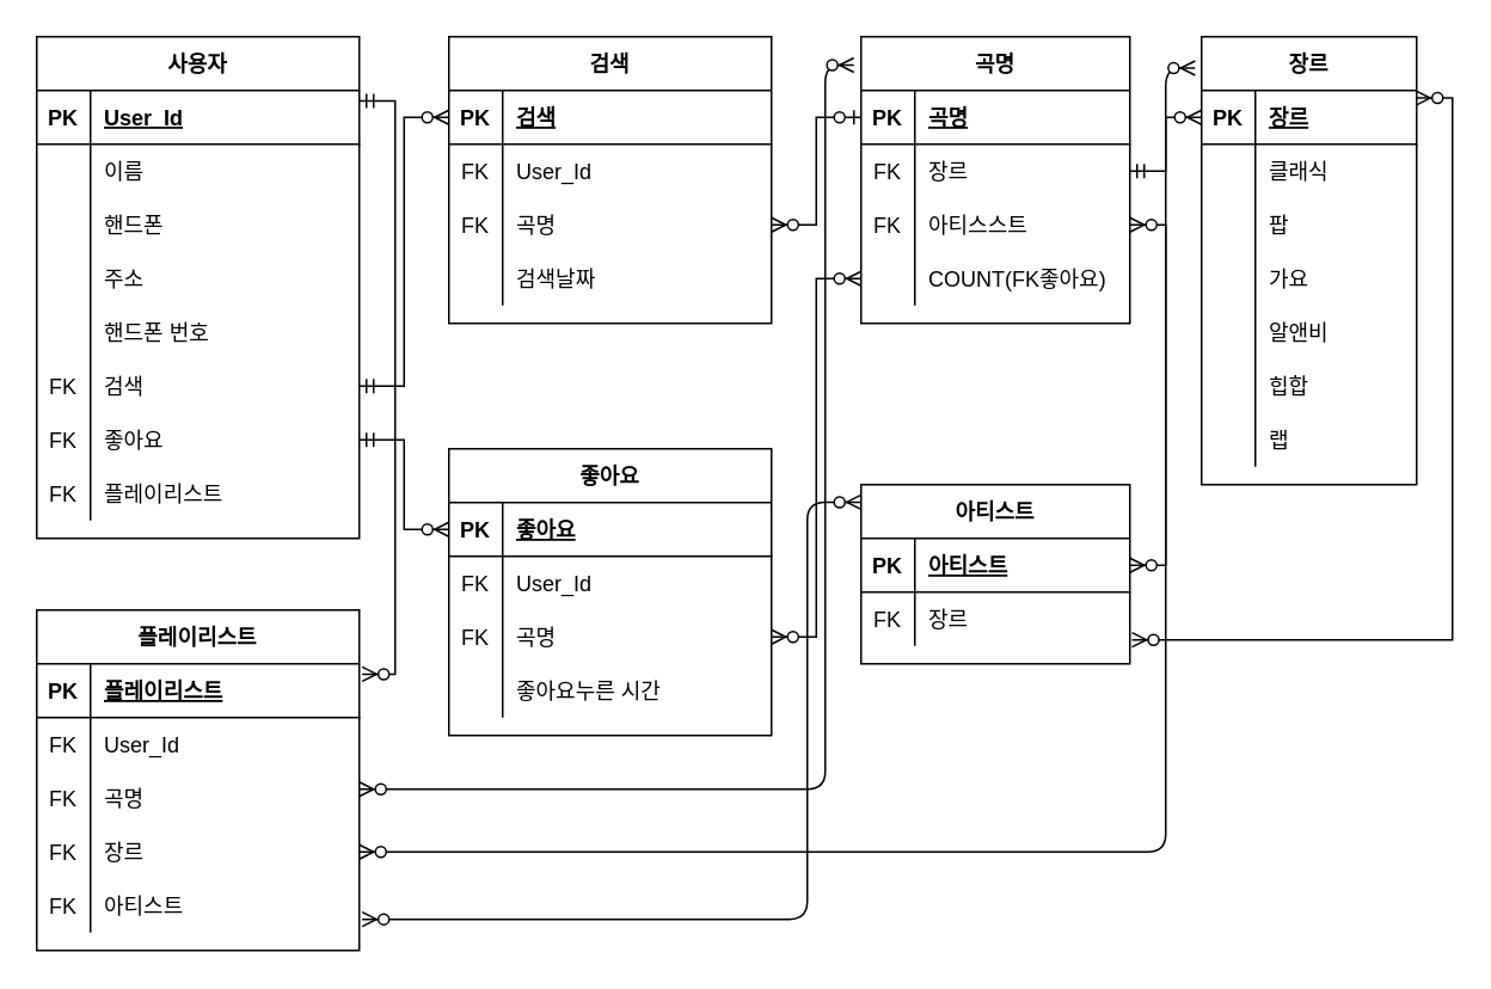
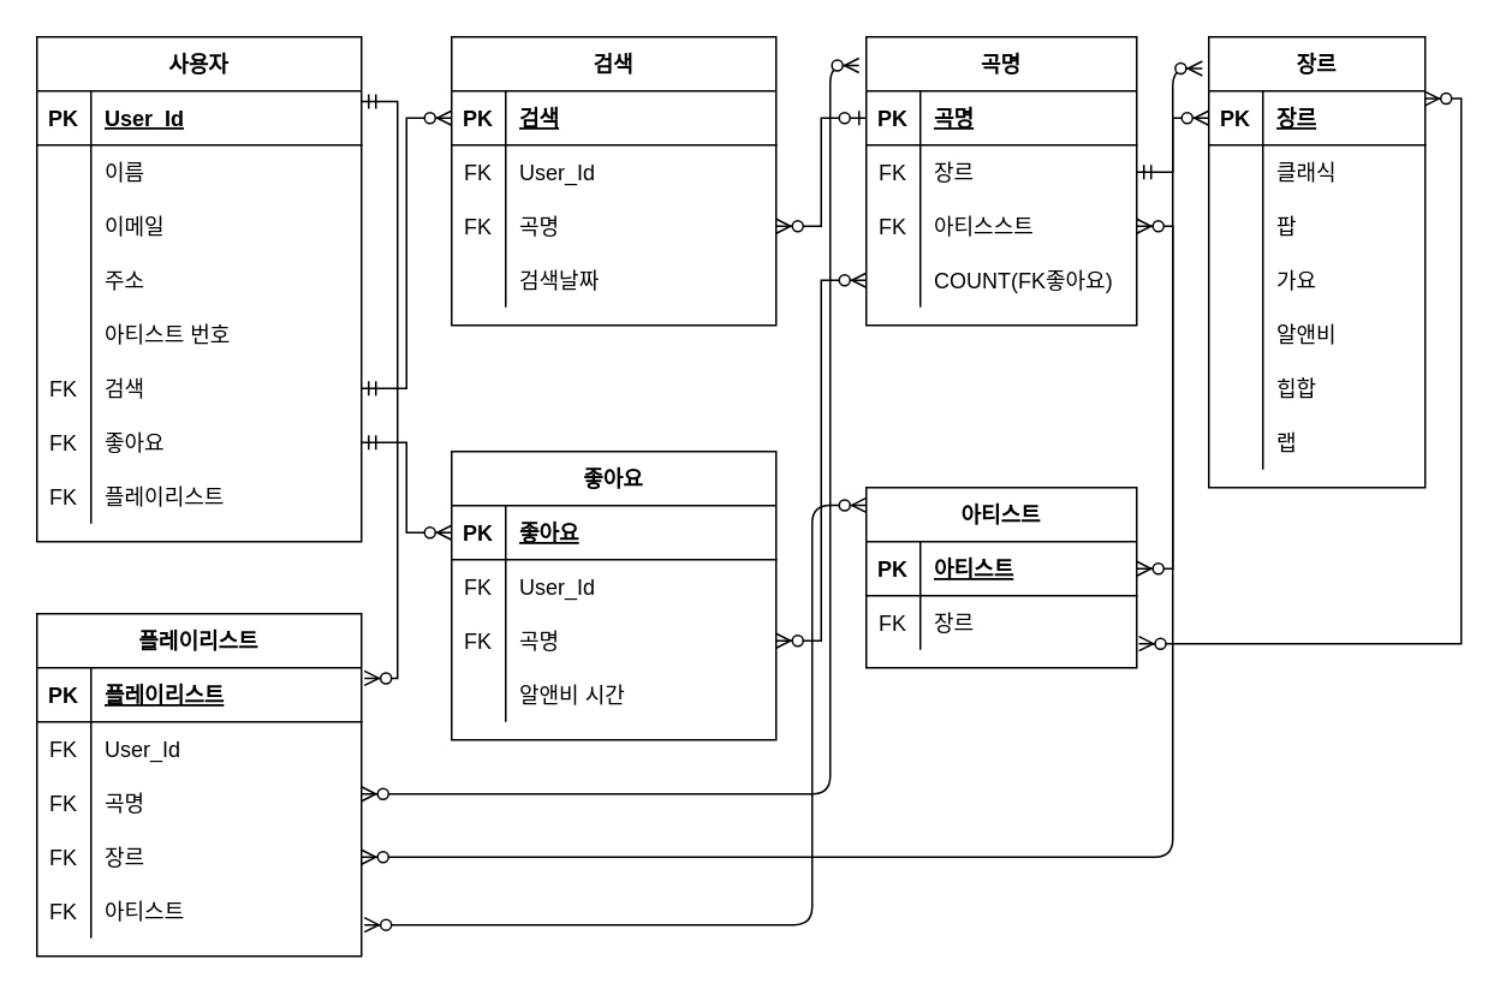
- <mxCell id="11" value="핸드폰" style="shape=partialRectangle;connectable=0;fillColor=none;top=0;left=0;bottom=0;right=0;align=left;spacingLeft=6;overflow=hidden;" vertex="1" parent="9"><mxGeometry x="30" width="150" height="30" as="geometry"><mxRectangle width="150" height="30" as="alternateBounds" /></mxGeometry></mxCell>
+ <mxCell id="11" value="이메일" style="shape=partialRectangle;connectable=0;fillColor=none;top=0;left=0;bottom=0;right=0;align=left;spacingLeft=6;overflow=hidden;" vertex="1" parent="9"><mxGeometry x="30" width="150" height="30" as="geometry"><mxRectangle width="150" height="30" as="alternateBounds" /></mxGeometry></mxCell>
- <mxCell id="17" value="핸드폰 번호" style="shape=partialRectangle;connectable=0;fillColor=none;top=0;left=0;bottom=0;right=0;align=left;spacingLeft=6;overflow=hidden;" vertex="1" parent="15"><mxGeometry x="30" width="150" height="30" as="geometry"><mxRectangle width="150" height="30" as="alternateBounds" /></mxGeometry></mxCell>
+ <mxCell id="17" value="아티스트 번호" style="shape=partialRectangle;connectable=0;fillColor=none;top=0;left=0;bottom=0;right=0;align=left;spacingLeft=6;overflow=hidden;" vertex="1" parent="15"><mxGeometry x="30" width="150" height="30" as="geometry"><mxRectangle width="150" height="30" as="alternateBounds" /></mxGeometry></mxCell>
- <mxCell id="94" value="좋아요누른 시간" style="shape=partialRectangle;connectable=0;fillColor=none;top=0;left=0;bottom=0;right=0;align=left;spacingLeft=6;overflow=hidden;" vertex="1" parent="92"><mxGeometry x="30" width="150" height="30" as="geometry"><mxRectangle width="150" height="30" as="alternateBounds" /></mxGeometry></mxCell>
+ <mxCell id="94" value="알앤비 시간" style="shape=partialRectangle;connectable=0;fillColor=none;top=0;left=0;bottom=0;right=0;align=left;spacingLeft=6;overflow=hidden;" vertex="1" parent="92"><mxGeometry x="30" width="150" height="30" as="geometry"><mxRectangle width="150" height="30" as="alternateBounds" /></mxGeometry></mxCell>
